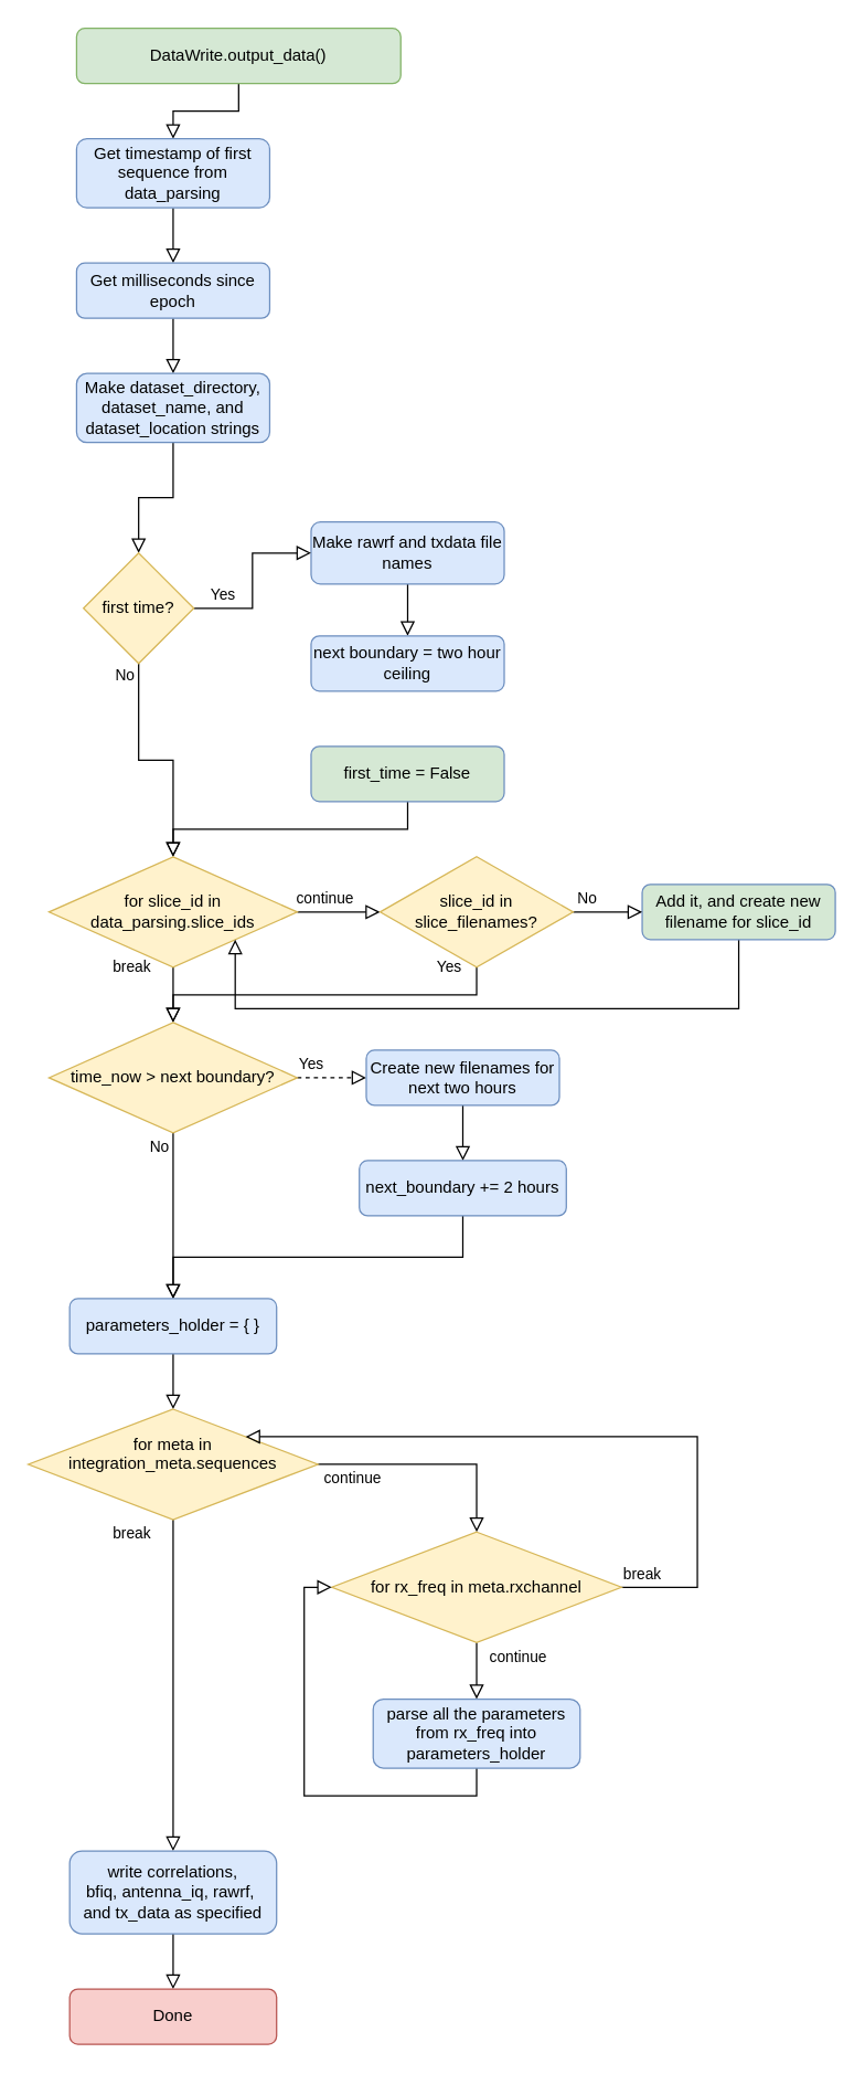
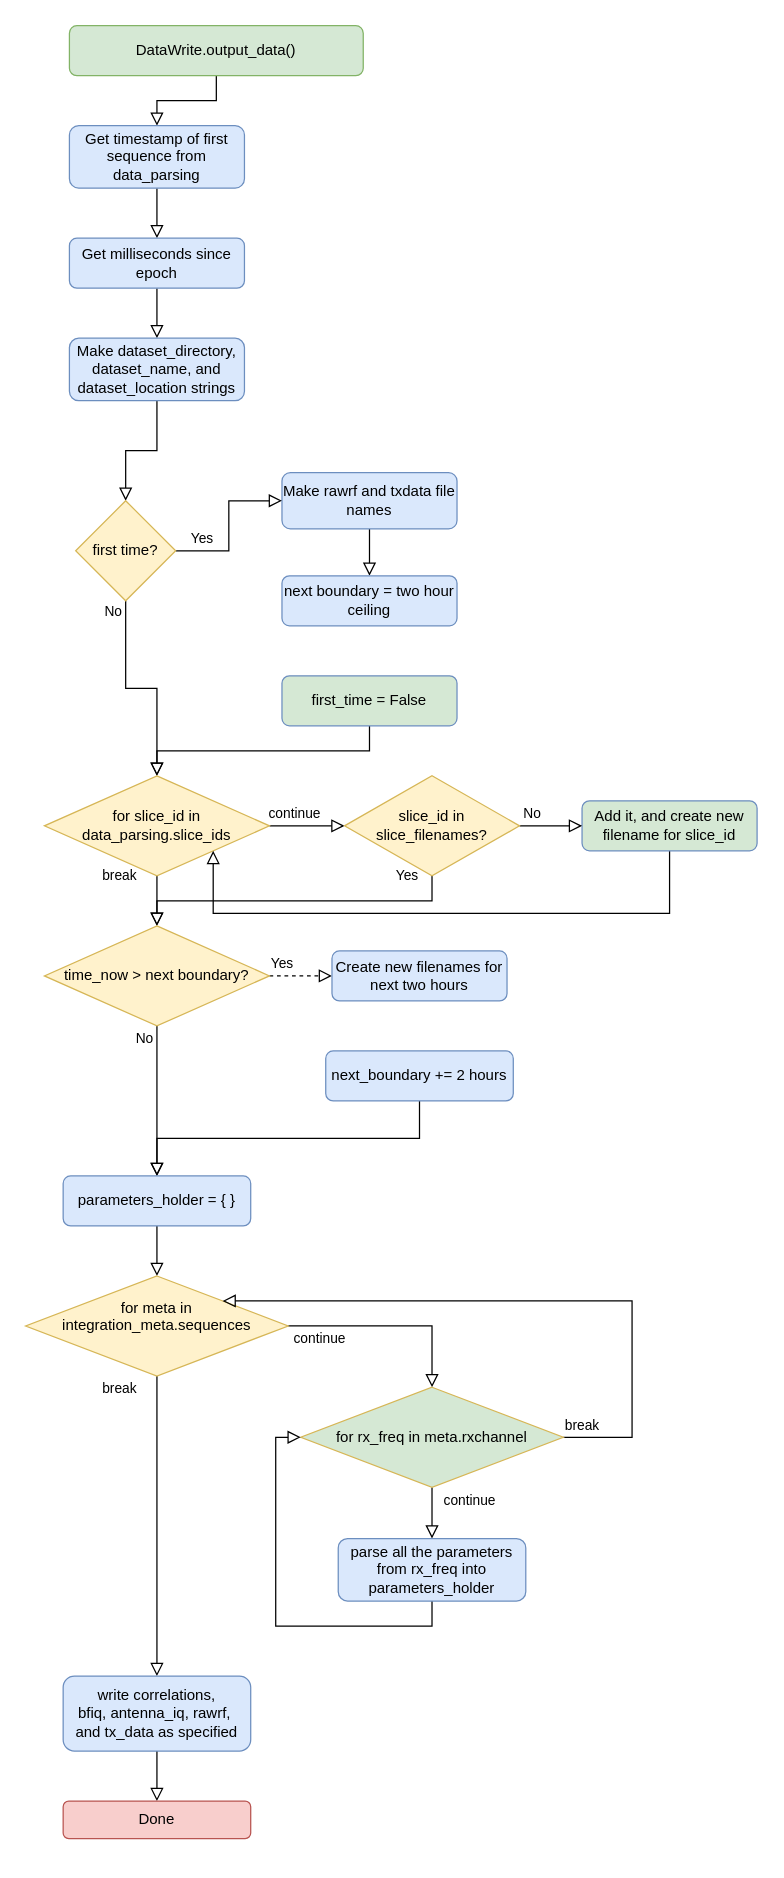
- <mxCell id="29" style="edgeStyle=orthogonalEdgeStyle;rounded=0;orthogonalLoop=1;jettySize=auto;html=1;exitX=0.5;exitY=1;exitDx=0;exitDy=0;entryX=0.5;entryY=0;entryDx=0;entryDy=0;endArrow=block;endFill=0;endSize=8;" edge="1" parent="1" source="30" target="32"><mxGeometry relative="1" as="geometry" /></mxCell>
- <mxCell id="40" value="for rx_freq in meta.rxchannel" style="rhombus;whiteSpace=wrap;html=1;fillColor=#fff2cc;strokeColor=#d6b656;" vertex="1" parent="1"><mxGeometry x="240" y="1109" width="210" height="80" as="geometry" /></mxCell>
+ <mxCell id="40" value="for rx_freq in meta.rxchannel" style="rhombus;whiteSpace=wrap;html=1;fillColor=#d5e8d4;strokeColor=#d6b656;" vertex="1" parent="1"><mxGeometry x="240" y="1109" width="210" height="80" as="geometry" /></mxCell>
- <mxCell id="45" value="Done" style="rounded=1;whiteSpace=wrap;html=1;fontSize=12;glass=0;strokeWidth=1;shadow=0;fillColor=#f8cecc;strokeColor=#b85450;" vertex="1" parent="1"><mxGeometry x="50" y="1440" width="150" height="40" as="geometry" /></mxCell>
+ <mxCell id="45" value="Done" style="rounded=1;whiteSpace=wrap;html=1;fontSize=12;glass=0;strokeWidth=1;shadow=0;fillColor=#f8cecc;strokeColor=#b85450;" vertex="1" parent="1"><mxGeometry x="50" y="1440" width="150" height="30" as="geometry" /></mxCell>
